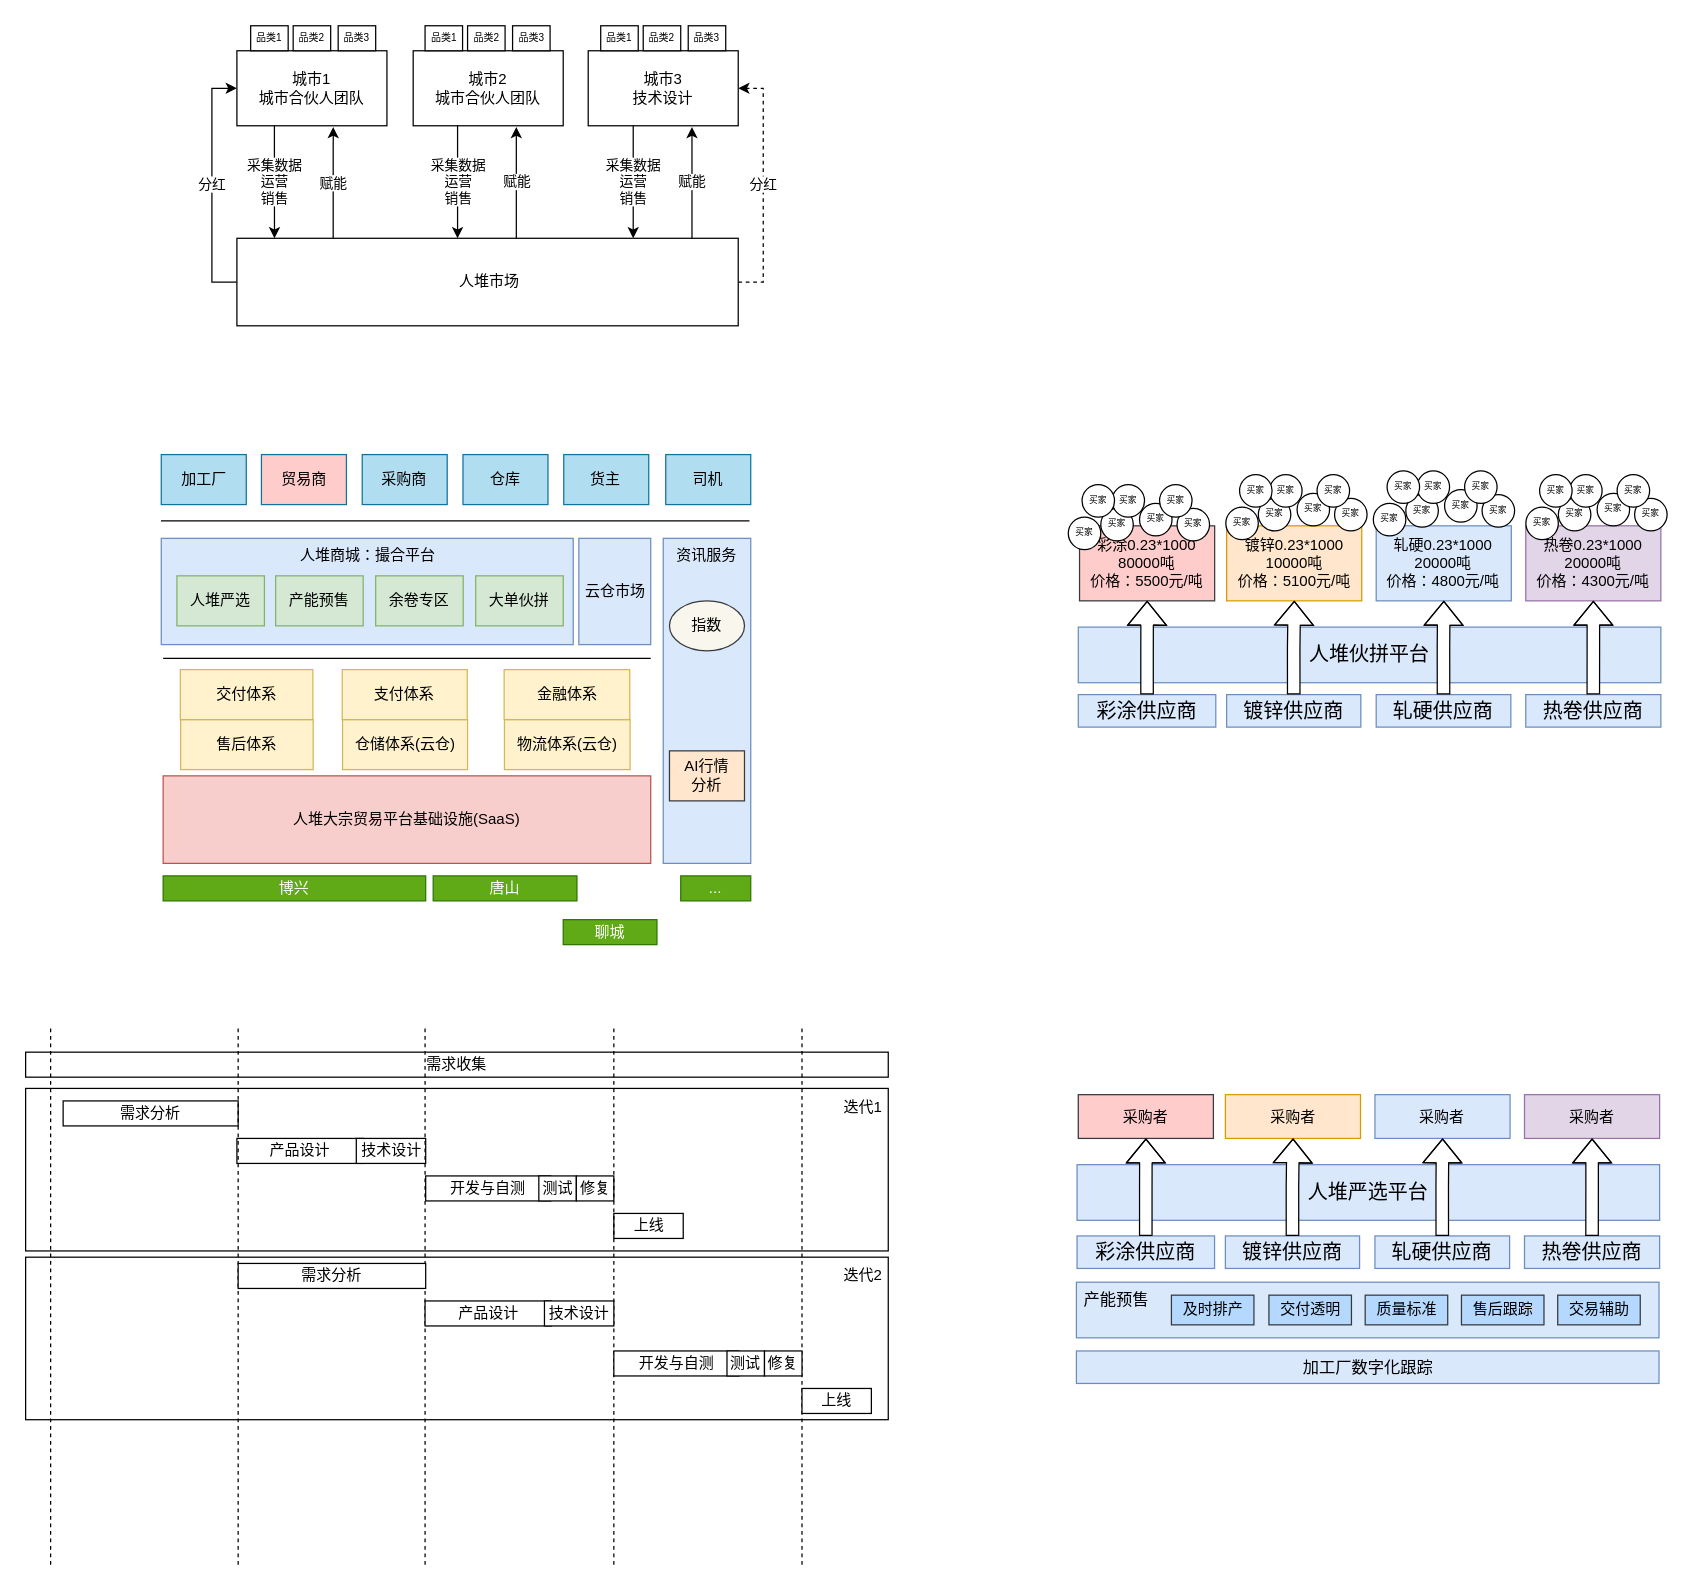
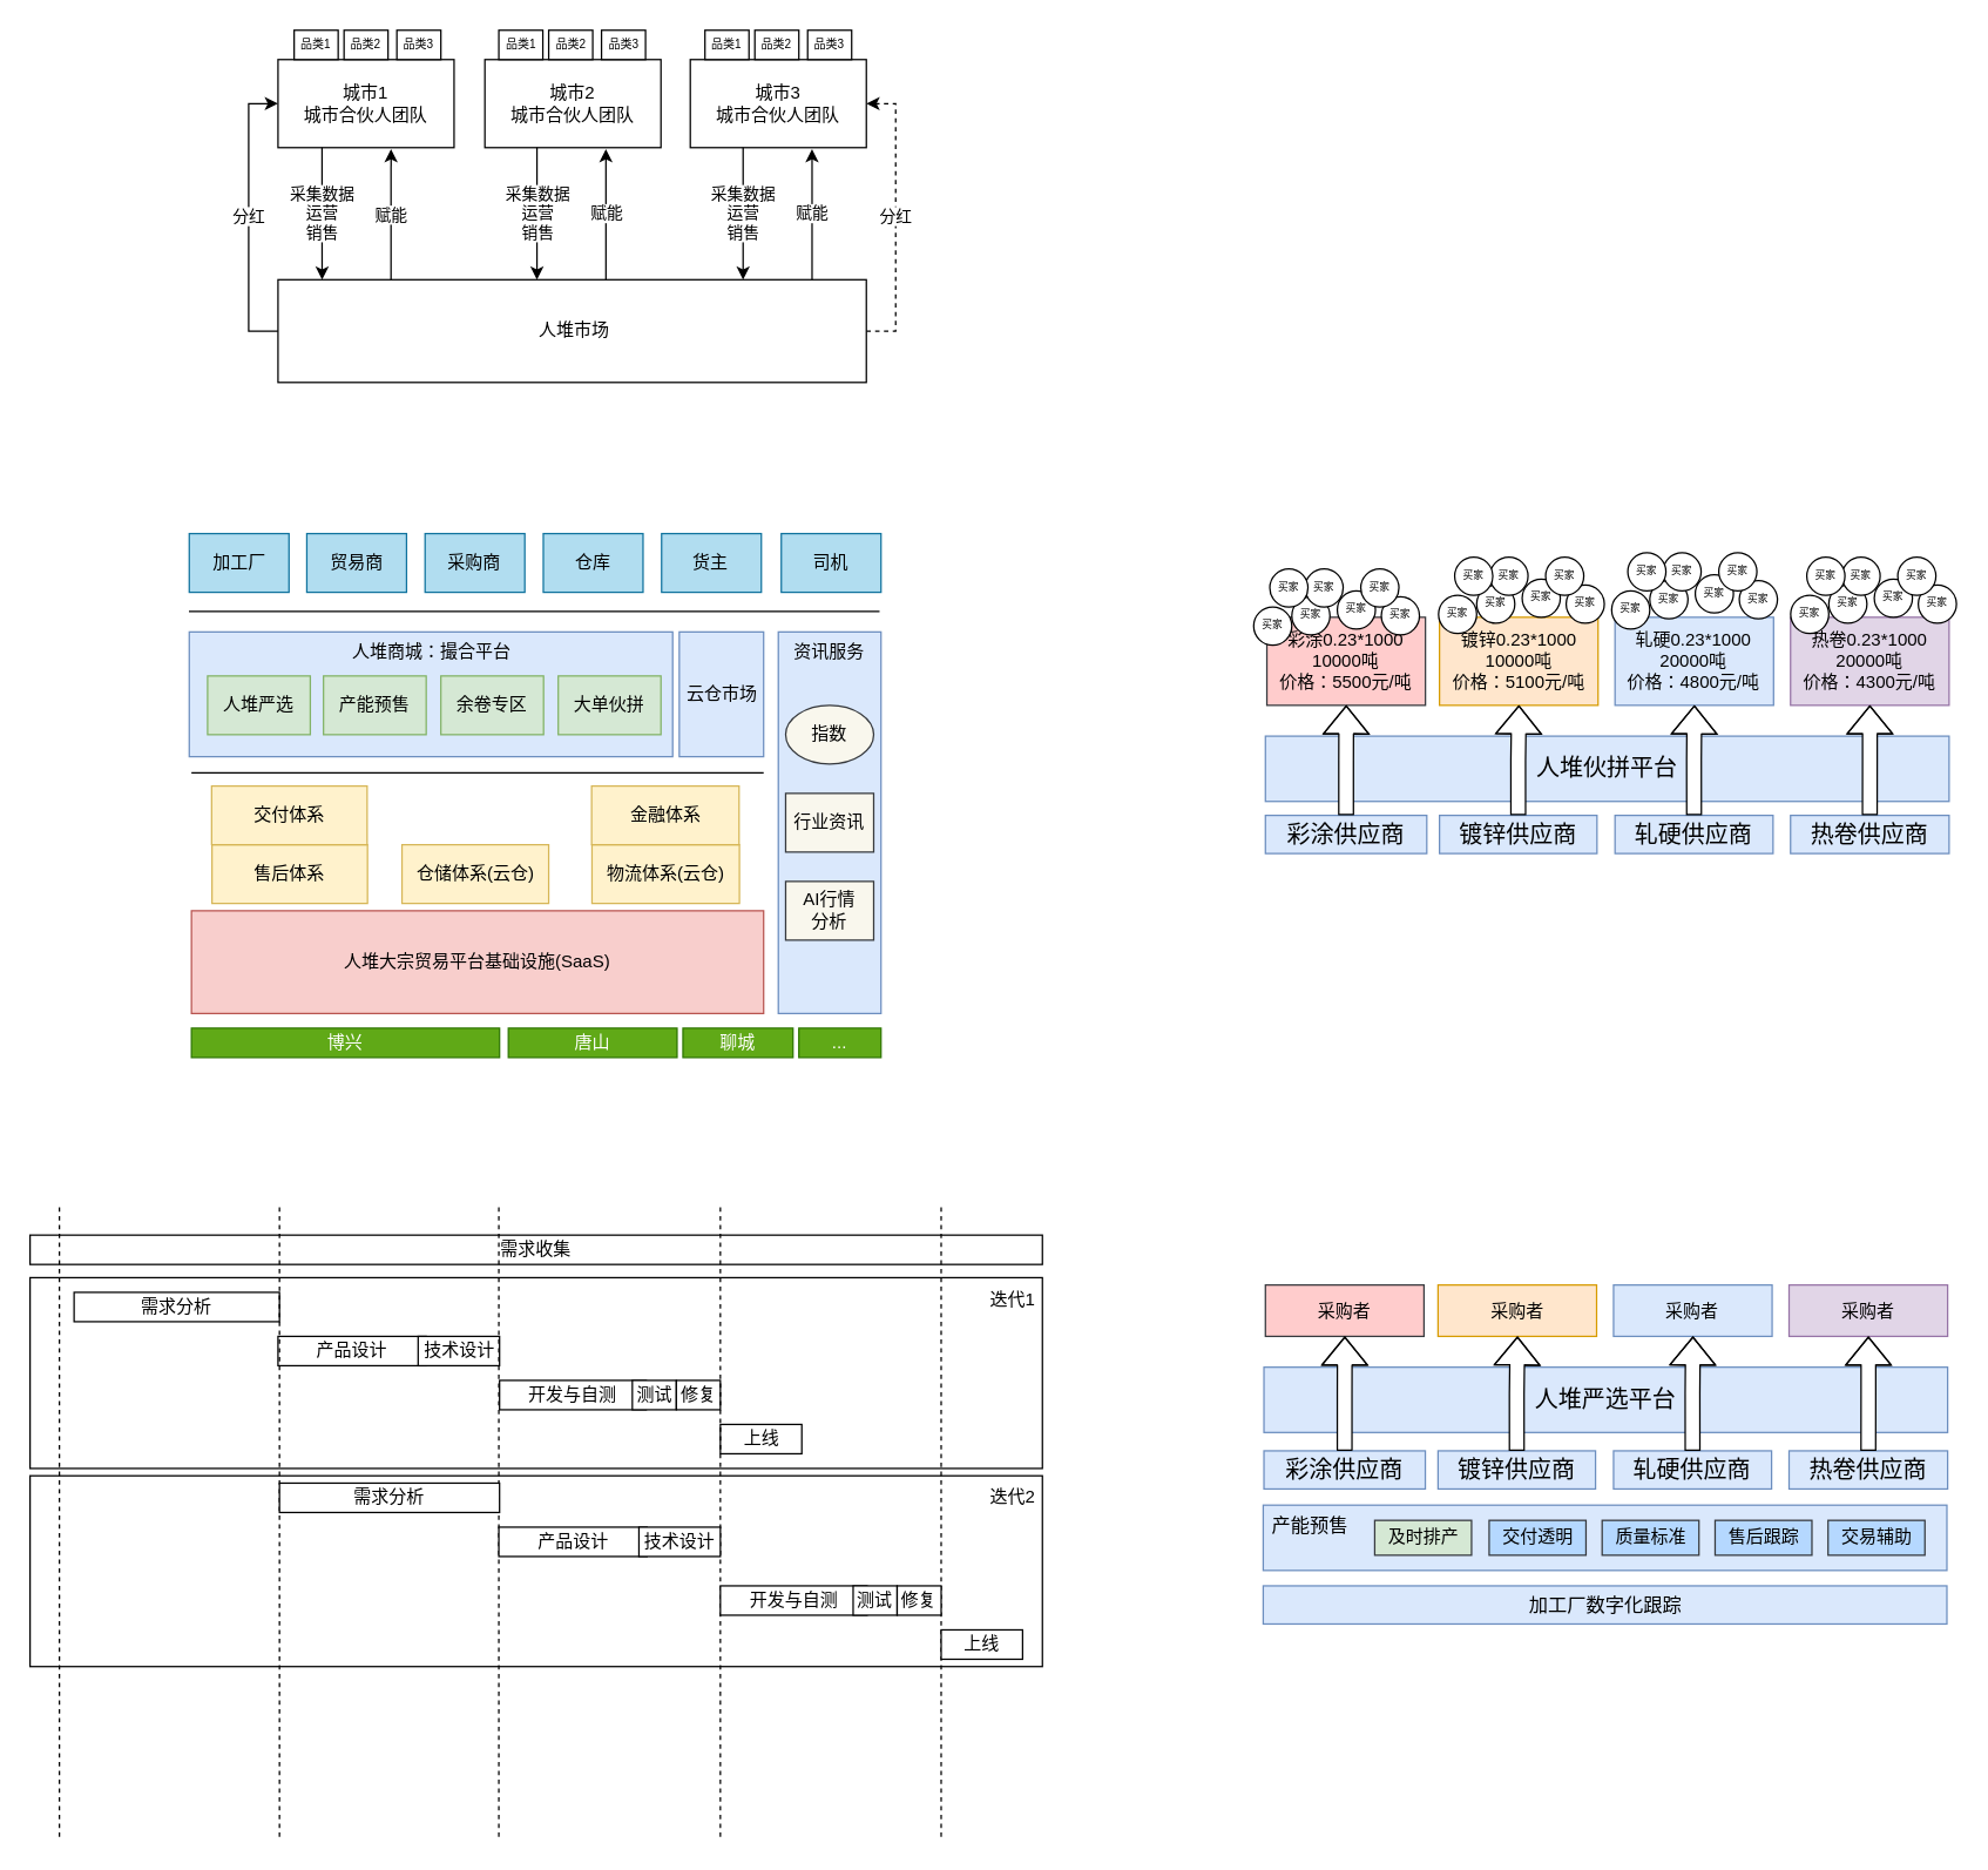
- <mxCell id="14" value="城市3&lt;br&gt;技术设计" style="rounded=0;whiteSpace=wrap;html=1;" parent="1" vertex="1"><mxGeometry x="470" y="40" width="120" height="60" as="geometry" /></mxCell>
+ <mxCell id="14" value="城市3&lt;br&gt;城市合伙人团队" style="rounded=0;whiteSpace=wrap;html=1;" parent="1" vertex="1"><mxGeometry x="470" y="40" width="120" height="60" as="geometry" /></mxCell>
- <mxCell id="144" value="贸易商" style="rounded=0;whiteSpace=wrap;html=1;fillColor=#ffcccc;strokeColor=#10739e;" vertex="1" parent="142"><mxGeometry x="80.121" width="67.981" height="40" as="geometry" /></mxCell>
+ <mxCell id="144" value="贸易商" style="rounded=0;whiteSpace=wrap;html=1;fillColor=#b1ddf0;strokeColor=#10739e;" vertex="1" parent="142"><mxGeometry x="80.121" width="67.981" height="40" as="geometry" /></mxCell>
- <mxCell id="81" value="彩涂0.23*1000&lt;br&gt;80000吨&lt;br&gt;价格：5500元/吨" style="rounded=0;whiteSpace=wrap;html=1;fillColor=#ffcccc;strokeColor=#36393d;" vertex="1" parent="77"><mxGeometry width="108.077" height="60" as="geometry" /></mxCell>
+ <mxCell id="81" value="彩涂0.23*1000&lt;br&gt;10000吨&lt;br&gt;价格：5500元/吨" style="rounded=0;whiteSpace=wrap;html=1;fillColor=#ffcccc;strokeColor=#36393d;" vertex="1" parent="77"><mxGeometry width="108.077" height="60" as="geometry" /></mxCell>
- <mxCell id="35" value="支付体系" style="rounded=0;whiteSpace=wrap;html=1;fillColor=#fff2cc;strokeColor=#d6b656;" parent="1" vertex="1"><mxGeometry x="273.25" y="535" width="100" height="40" as="geometry" /></mxCell>
+ <mxCell id="44" value="行业资讯" style="rounded=0;whiteSpace=wrap;html=1;fillColor=#f9f7ed;strokeColor=#36393d;" parent="1" vertex="1"><mxGeometry x="535" y="540" width="60" height="40" as="geometry" /></mxCell>
- <mxCell id="45" value="AI行情&lt;br&gt;分析" style="rounded=0;whiteSpace=wrap;html=1;fillColor=#ffe6cc;strokeColor=#36393d;" parent="1" vertex="1"><mxGeometry x="535" y="600" width="60" height="40" as="geometry" /></mxCell>
+ <mxCell id="45" value="AI行情&lt;br&gt;分析" style="rounded=0;whiteSpace=wrap;html=1;fillColor=#f9f7ed;strokeColor=#36393d;" parent="1" vertex="1"><mxGeometry x="535" y="600" width="60" height="40" as="geometry" /></mxCell>
- <mxCell id="68" value="聊城" style="rounded=0;whiteSpace=wrap;html=1;fillColor=#60a917;strokeColor=#2D7600;fontColor=#ffffff;" vertex="1" parent="1"><mxGeometry x="450" y="735" width="75" height="20" as="geometry" /></mxCell>
+ <mxCell id="68" value="聊城" style="rounded=0;whiteSpace=wrap;html=1;fillColor=#60a917;strokeColor=#2D7600;fontColor=#ffffff;" vertex="1" parent="1"><mxGeometry x="465" y="700" width="75" height="20" as="geometry" /></mxCell>
- <mxCell id="136" value="及时排产" style="rounded=0;whiteSpace=wrap;html=1;fillColor=#B5D8FF;strokeColor=#36393d;" vertex="1" parent="134"><mxGeometry x="76" y="10.37" width="66" height="23.75" as="geometry" /></mxCell>
+ <mxCell id="136" value="及时排产" style="rounded=0;whiteSpace=wrap;html=1;fillColor=#d5e8d4;strokeColor=#36393d;" vertex="1" parent="134"><mxGeometry x="76" y="10.37" width="66" height="23.75" as="geometry" /></mxCell>
